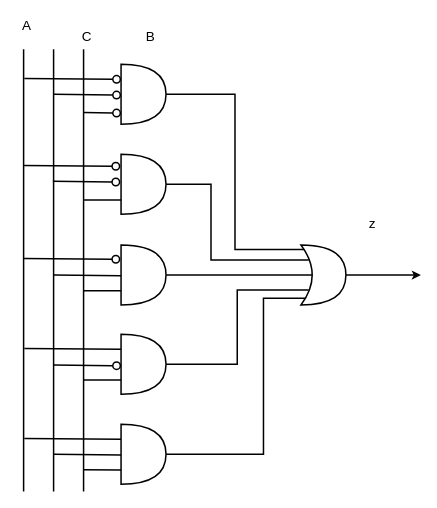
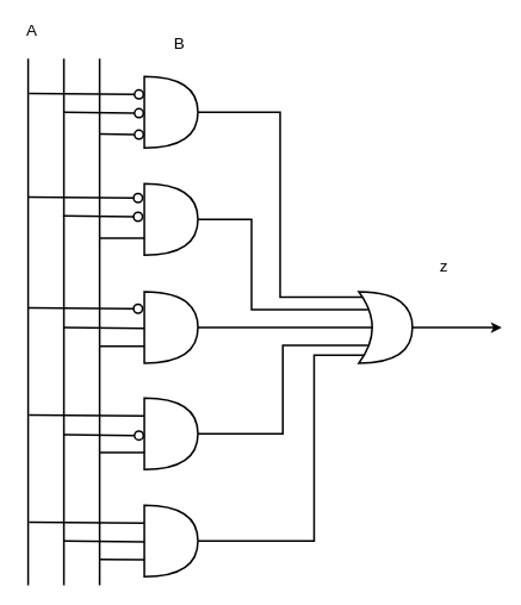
- <mxCell id="7" value="&lt;font style=&quot;font-size: 18px&quot;&gt;C&lt;/font&gt;" style="text;html=1;resizable=0;points=[];autosize=1;align=center;verticalAlign=top;spacingTop=-4;" vertex="1" parent="1"><mxGeometry x="100" y="35" width="30" height="20" as="geometry" /></mxCell>
